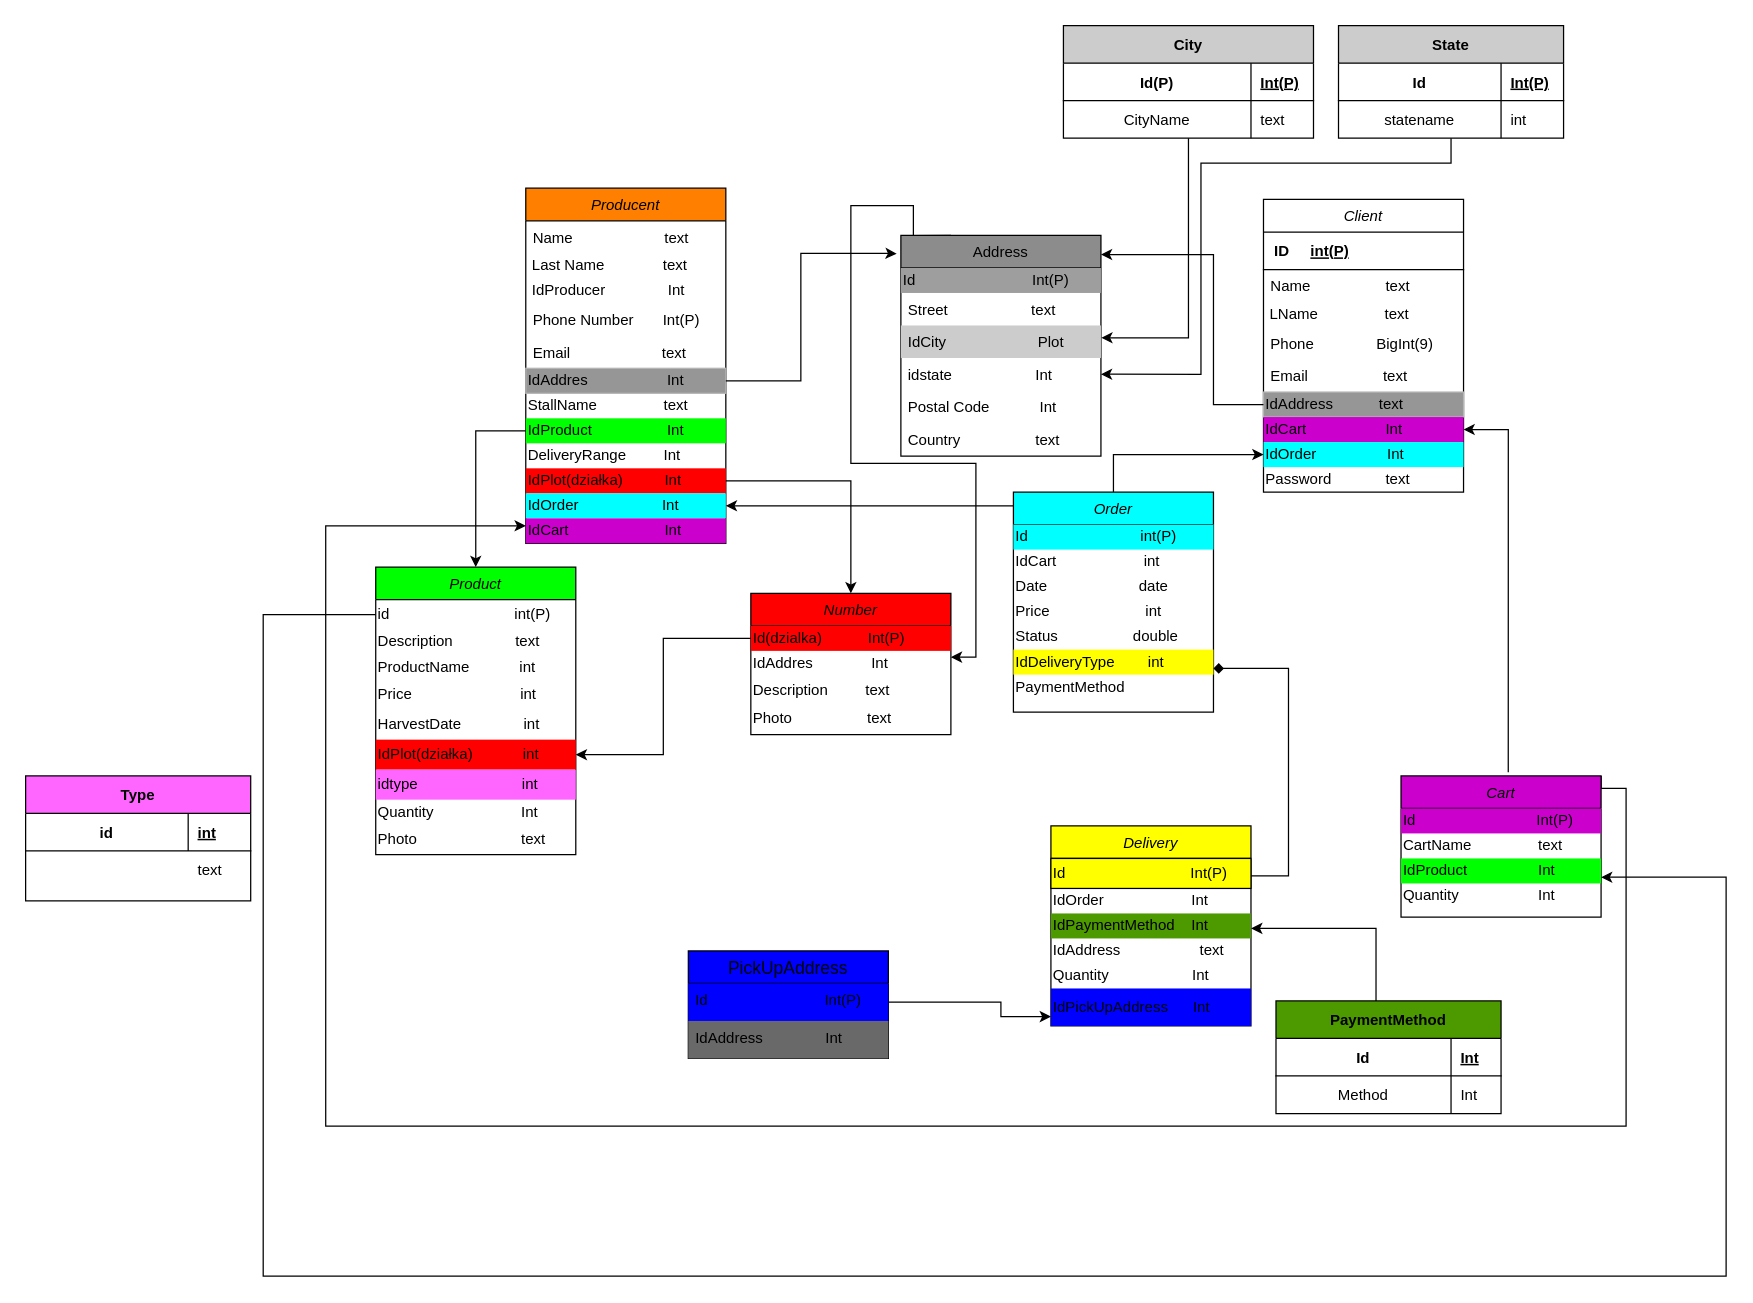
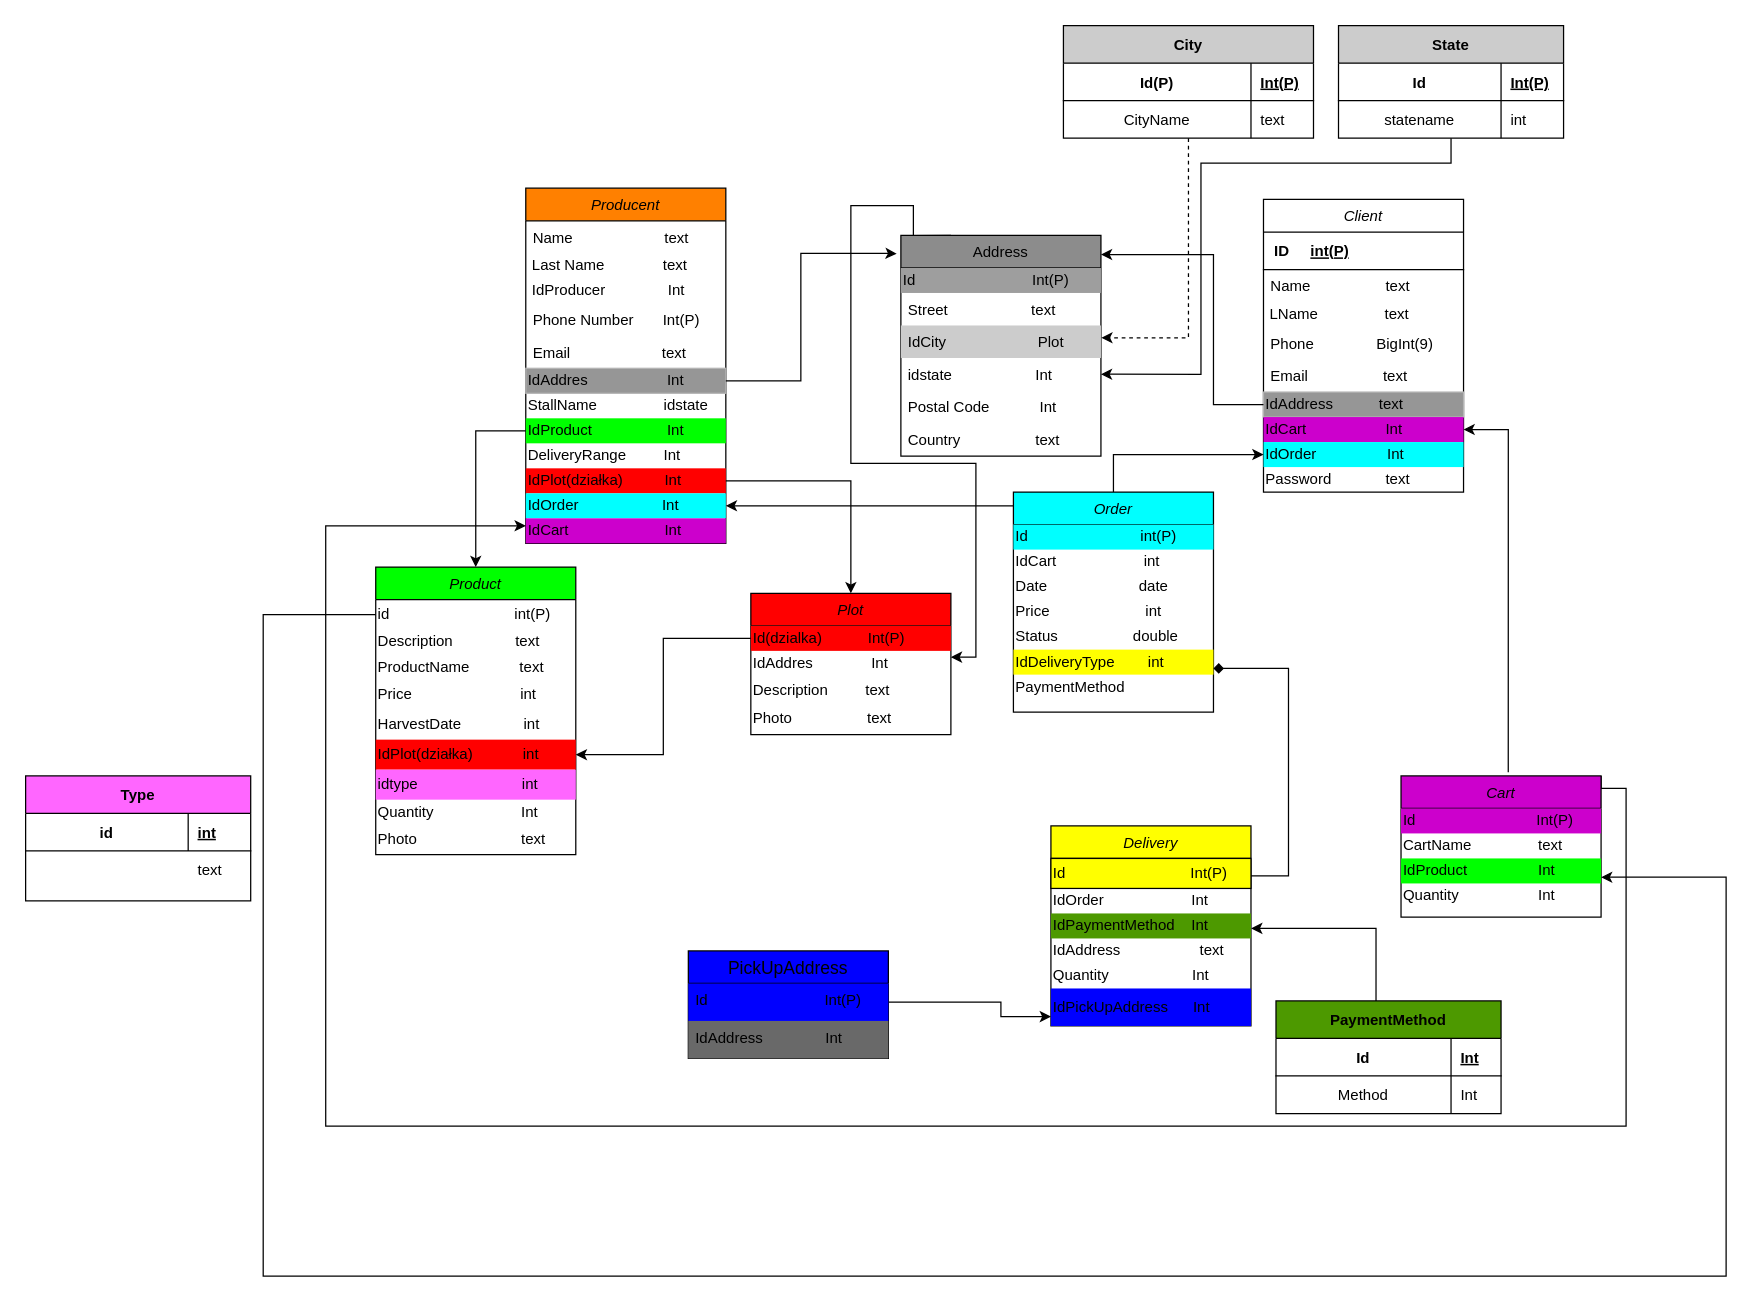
- <mxCell id="92" style="edgeStyle=orthogonalEdgeStyle;rounded=0;orthogonalLoop=1;jettySize=auto;html=1;entryX=1.002;entryY=0.378;entryDx=0;entryDy=0;entryPerimeter=0;" edge="1" parent="1" source="93" target="19"><mxGeometry relative="1" as="geometry" /></mxCell>
+ <mxCell id="92" style="edgeStyle=orthogonalEdgeStyle;rounded=0;orthogonalLoop=1;jettySize=auto;html=1;entryX=1.002;entryY=0.378;entryDx=0;entryDy=0;entryPerimeter=0;dashed=1;" edge="1" parent="1" source="93" target="19"><mxGeometry relative="1" as="geometry" /></mxCell>
- <mxCell id="31" value="StallName&amp;nbsp; &amp;nbsp; &amp;nbsp; &amp;nbsp; &amp;nbsp; &amp;nbsp; &amp;nbsp; &amp;nbsp; text" style="text;html=1;strokeColor=none;fillColor=none;align=left;verticalAlign=middle;whiteSpace=wrap;rounded=0;" parent="24" vertex="1"><mxGeometry y="164" width="160" height="20" as="geometry" /></mxCell>
+ <mxCell id="31" value="StallName&amp;nbsp; &amp;nbsp; &amp;nbsp; &amp;nbsp; &amp;nbsp; &amp;nbsp; &amp;nbsp; &amp;nbsp; idstate" style="text;html=1;strokeColor=none;fillColor=none;align=left;verticalAlign=middle;whiteSpace=wrap;rounded=0;" parent="24" vertex="1"><mxGeometry y="164" width="160" height="20" as="geometry" /></mxCell>
- <mxCell id="75" value="Number" style="swimlane;fontStyle=2;align=center;verticalAlign=top;childLayout=stackLayout;horizontal=1;startSize=26;horizontalStack=0;resizeParent=1;resizeLast=0;collapsible=1;marginBottom=0;rounded=0;shadow=0;strokeWidth=1;fillColor=#FF0000;" parent="1" vertex="1"><mxGeometry x="600" y="474" width="160" height="113" as="geometry"><mxRectangle x="230" y="140" width="160" height="26" as="alternateBounds" /></mxGeometry></mxCell>
+ <mxCell id="75" value="Plot" style="swimlane;fontStyle=2;align=center;verticalAlign=top;childLayout=stackLayout;horizontal=1;startSize=26;horizontalStack=0;resizeParent=1;resizeLast=0;collapsible=1;marginBottom=0;rounded=0;shadow=0;strokeWidth=1;fillColor=#FF0000;" parent="1" vertex="1"><mxGeometry x="600" y="474" width="160" height="113" as="geometry"><mxRectangle x="230" y="140" width="160" height="26" as="alternateBounds" /></mxGeometry></mxCell>
- <mxCell id="68" value="&lt;span style=&quot;text-align: -webkit-center&quot;&gt;ProductName&amp;nbsp; &amp;nbsp; &amp;nbsp; &amp;nbsp; &amp;nbsp; &amp;nbsp; int&lt;/span&gt;" style="text;html=1;strokeColor=none;fillColor=none;align=left;verticalAlign=middle;whiteSpace=wrap;rounded=0;shadow=0;" parent="65" vertex="1"><mxGeometry y="70" width="160" height="20" as="geometry" /></mxCell>
+ <mxCell id="68" value="&lt;span style=&quot;text-align: -webkit-center&quot;&gt;ProductName&amp;nbsp; &amp;nbsp; &amp;nbsp; &amp;nbsp; &amp;nbsp; &amp;nbsp; text&lt;/span&gt;" style="text;html=1;strokeColor=none;fillColor=none;align=left;verticalAlign=middle;whiteSpace=wrap;rounded=0;shadow=0;" parent="65" vertex="1"><mxGeometry y="70" width="160" height="20" as="geometry" /></mxCell>
